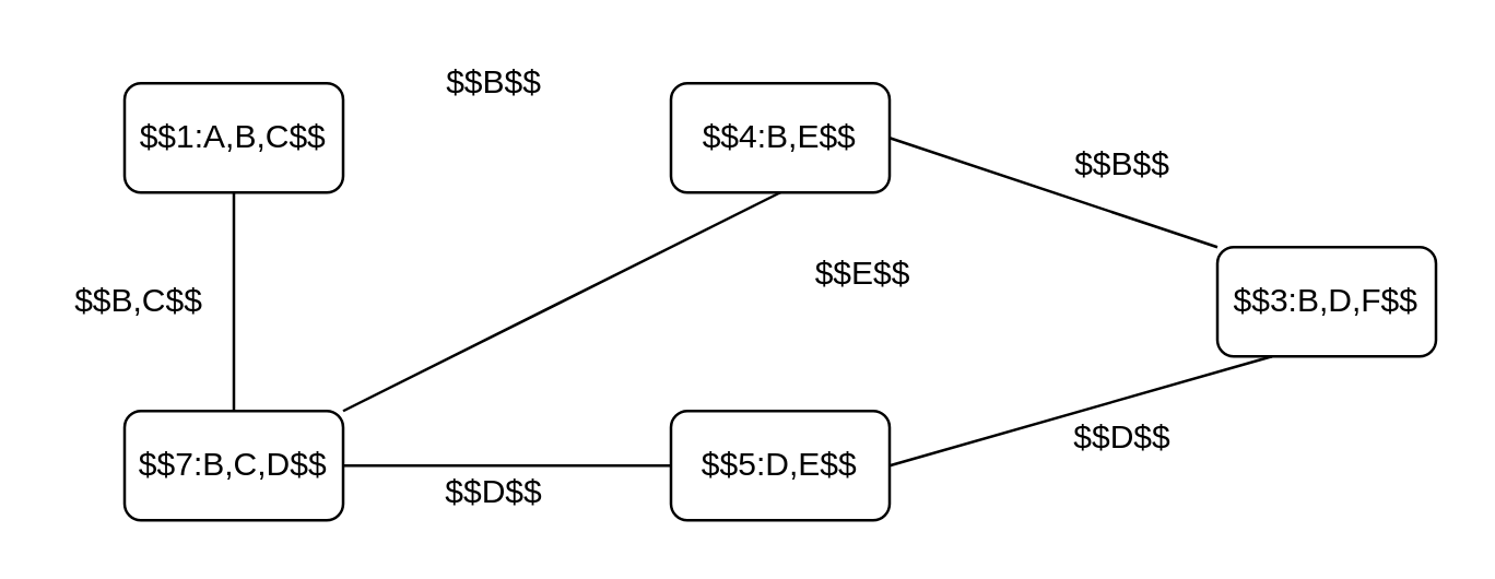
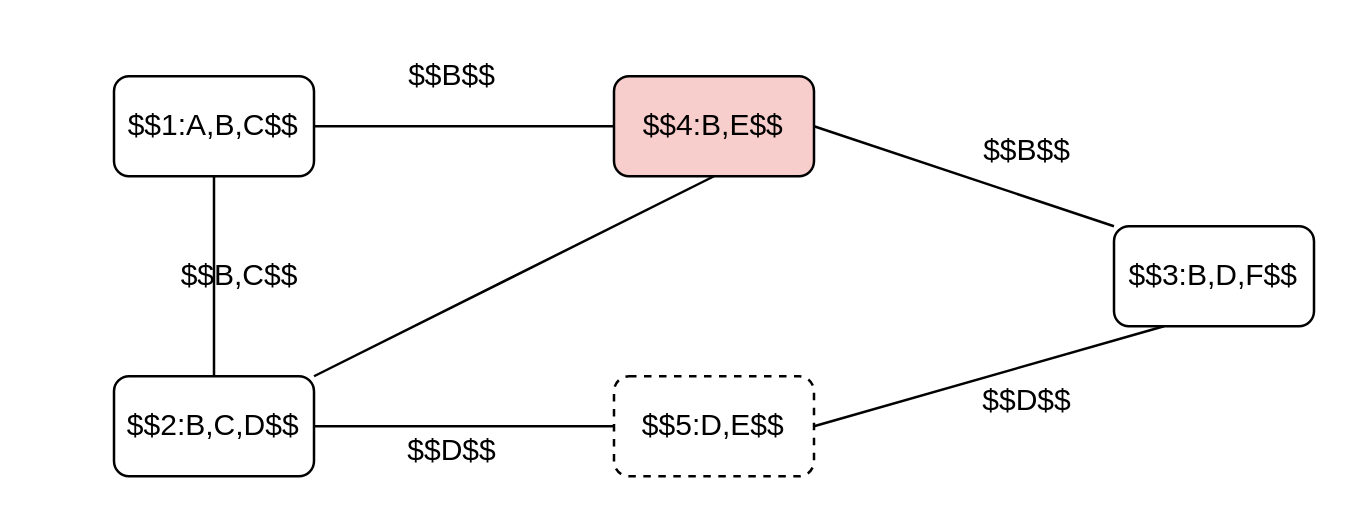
+ <mxCell id="8" value="" style="endArrow=none;html=1;exitX=1;exitY=0.5;exitDx=0;exitDy=0;entryX=0;entryY=0.5;entryDx=0;entryDy=0;" edge="1" parent="1" source="2" target="4"><mxGeometry width="50" height="50" relative="1" as="geometry"><mxPoint x="525" y="270" as="sourcePoint" /><mxPoint x="575" y="220" as="targetPoint" /></mxGeometry></mxCell>
- <mxCell id="4" value="$$4:B,E$$" style="rounded=1;whiteSpace=wrap;html=1;" vertex="1" parent="1"><mxGeometry x="245" y="30" width="80" height="40" as="geometry" /></mxCell>
+ <mxCell id="4" value="$$4:B,E$$" style="rounded=1;whiteSpace=wrap;html=1;fillColor=#f8cecc;" vertex="1" parent="1"><mxGeometry x="245" y="30" width="80" height="40" as="geometry" /></mxCell>
- <mxCell id="18" value="$$E$$" style="text;html=1;align=center;verticalAlign=middle;resizable=0;points=[];autosize=1;" vertex="1" parent="1"><mxGeometry x="290" y="90" width="50" height="20" as="geometry" /></mxCell>
- <mxCell id="14" value="$$B,C$$" style="text;html=1;align=center;verticalAlign=middle;resizable=0;points=[];autosize=1;" vertex="1" parent="1"><mxGeometry x="20" y="100" width="60" height="20" as="geometry" /></mxCell>
+ <mxCell id="14" value="$$B,C$$" style="text;html=1;align=center;verticalAlign=middle;resizable=0;points=[];autosize=1;" vertex="1" parent="1"><mxGeometry x="65" y="100" width="60" height="20" as="geometry" /></mxCell>
- <mxCell id="3" value="$$7:B,C,D$$" style="rounded=1;whiteSpace=wrap;html=1;" vertex="1" parent="1"><mxGeometry x="45" y="150" width="80" height="40" as="geometry" /></mxCell>
+ <mxCell id="3" value="$$2:B,C,D$$" style="rounded=1;whiteSpace=wrap;html=1;" vertex="1" parent="1"><mxGeometry x="45" y="150" width="80" height="40" as="geometry" /></mxCell>
- <mxCell id="5" value="$$5:D,E$$" style="rounded=1;whiteSpace=wrap;html=1;" vertex="1" parent="1"><mxGeometry x="245" y="150" width="80" height="40" as="geometry" /></mxCell>
+ <mxCell id="5" value="$$5:D,E$$" style="rounded=1;whiteSpace=wrap;html=1;dashed=1;" vertex="1" parent="1"><mxGeometry x="245" y="150" width="80" height="40" as="geometry" /></mxCell>
